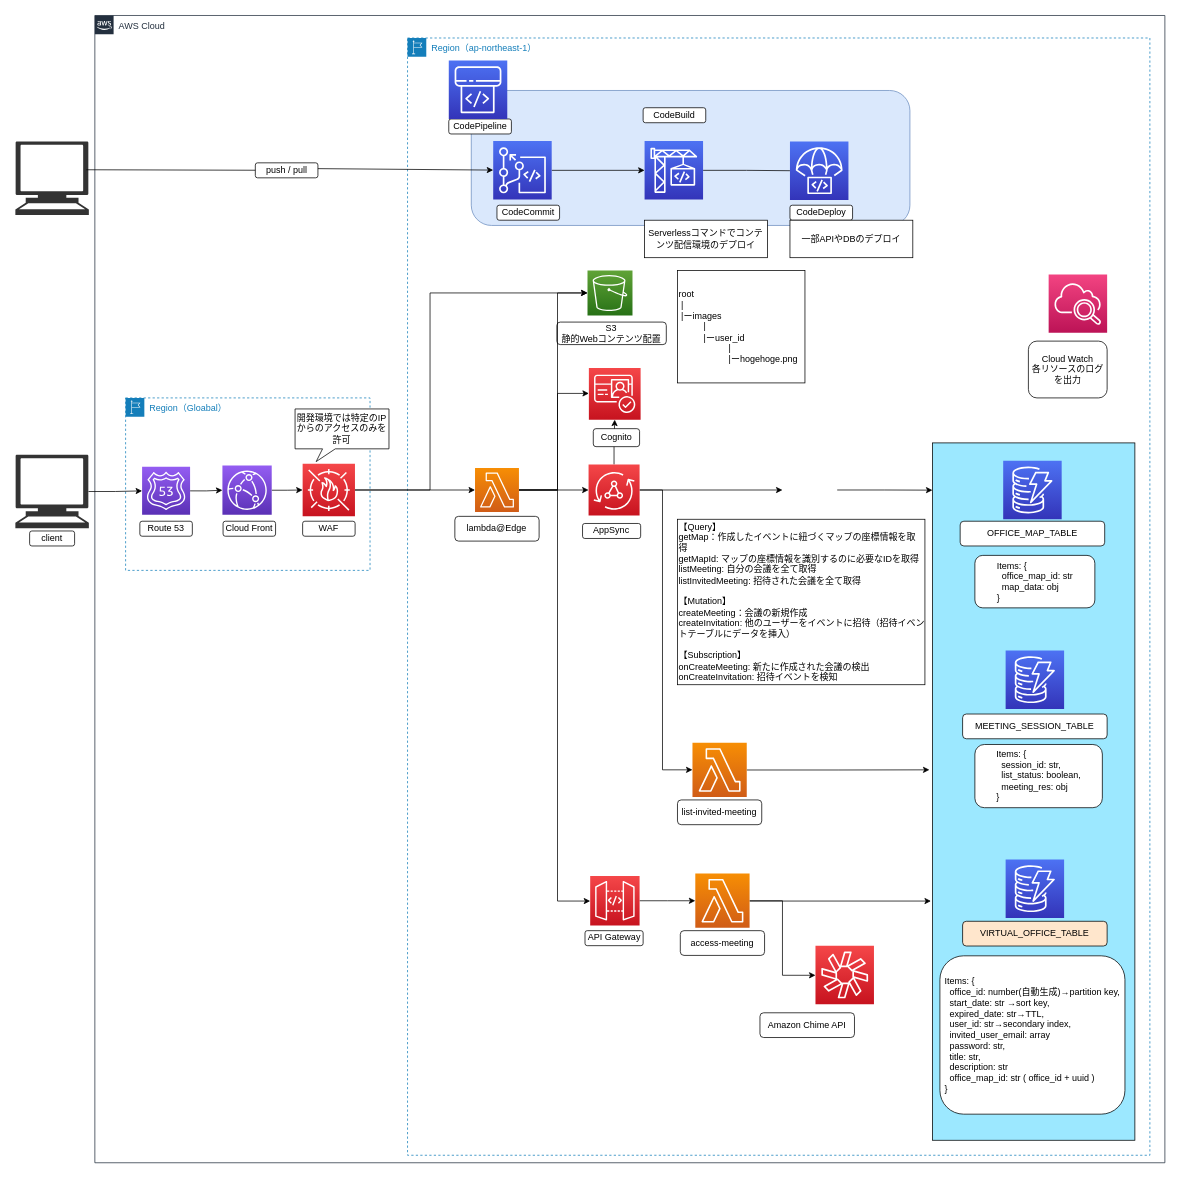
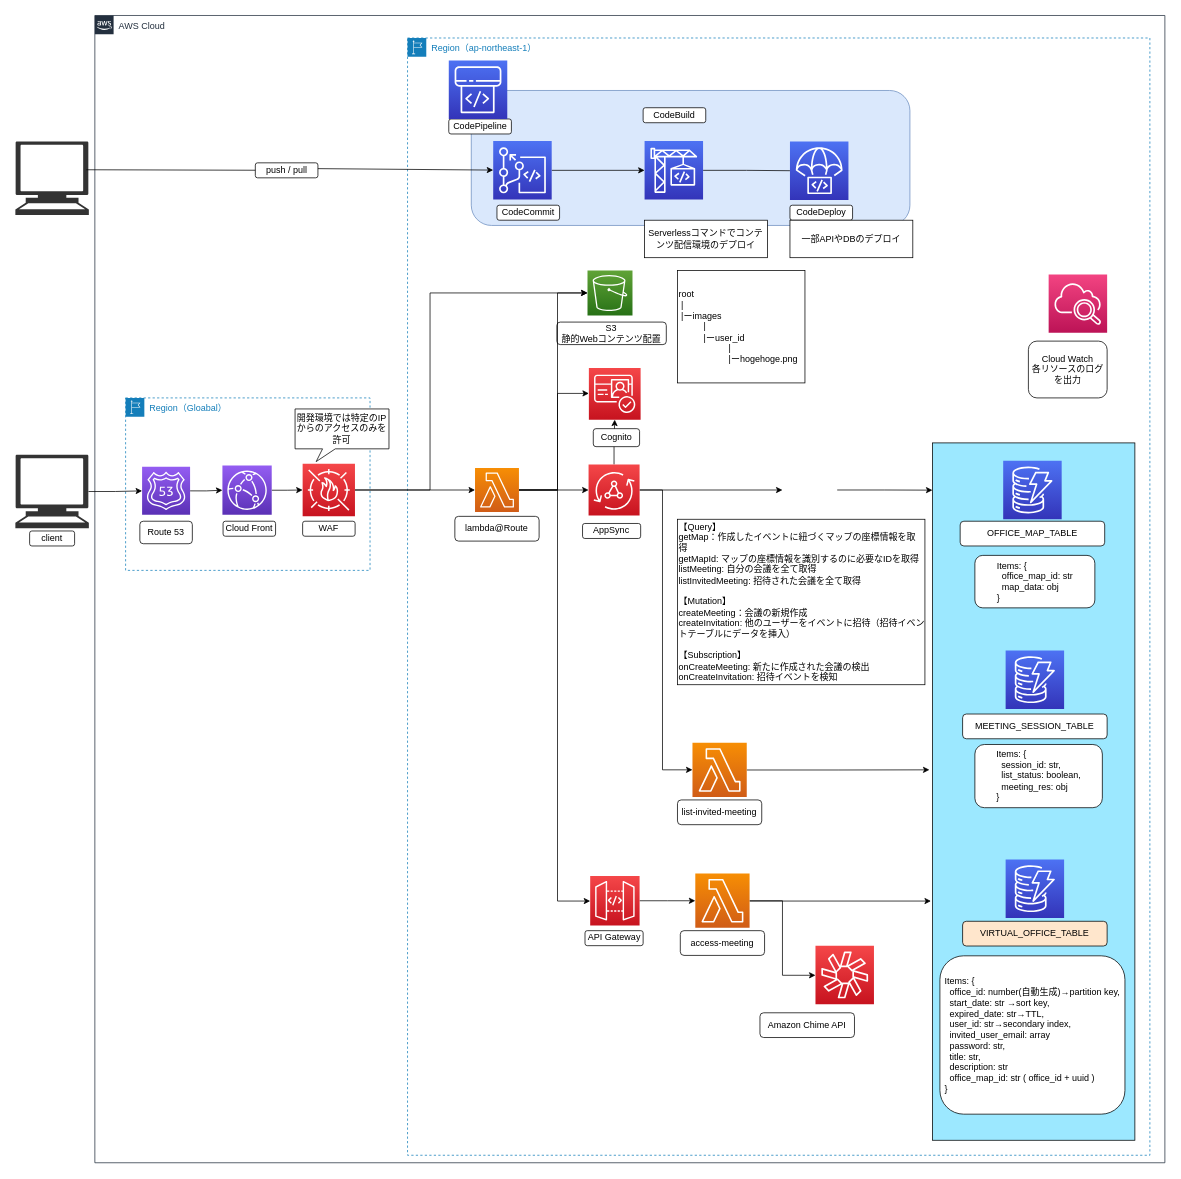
- <mxCell id="66" value="lambda@Edge&lt;br&gt;" style="rounded=1;whiteSpace=wrap;html=1;" parent="1" vertex="1"><mxGeometry x="606.09" y="687.95" width="112.38" height="33" as="geometry" /></mxCell>
+ <mxCell id="66" value="lambda@Route&lt;br&gt;" style="rounded=1;whiteSpace=wrap;html=1;" parent="1" vertex="1"><mxGeometry x="606.09" y="687.95" width="112.38" height="33" as="geometry" /></mxCell>
- <mxCell id="53" value="Route 53" style="rounded=1;whiteSpace=wrap;html=1;" parent="1" vertex="1"><mxGeometry x="186" y="694.45" width="70" height="20" as="geometry" /></mxCell>
+ <mxCell id="53" value="Route 53" style="rounded=1;whiteSpace=wrap;html=1;" parent="1" vertex="1"><mxGeometry x="186" y="694.45" width="70" height="30" as="geometry" /></mxCell>
